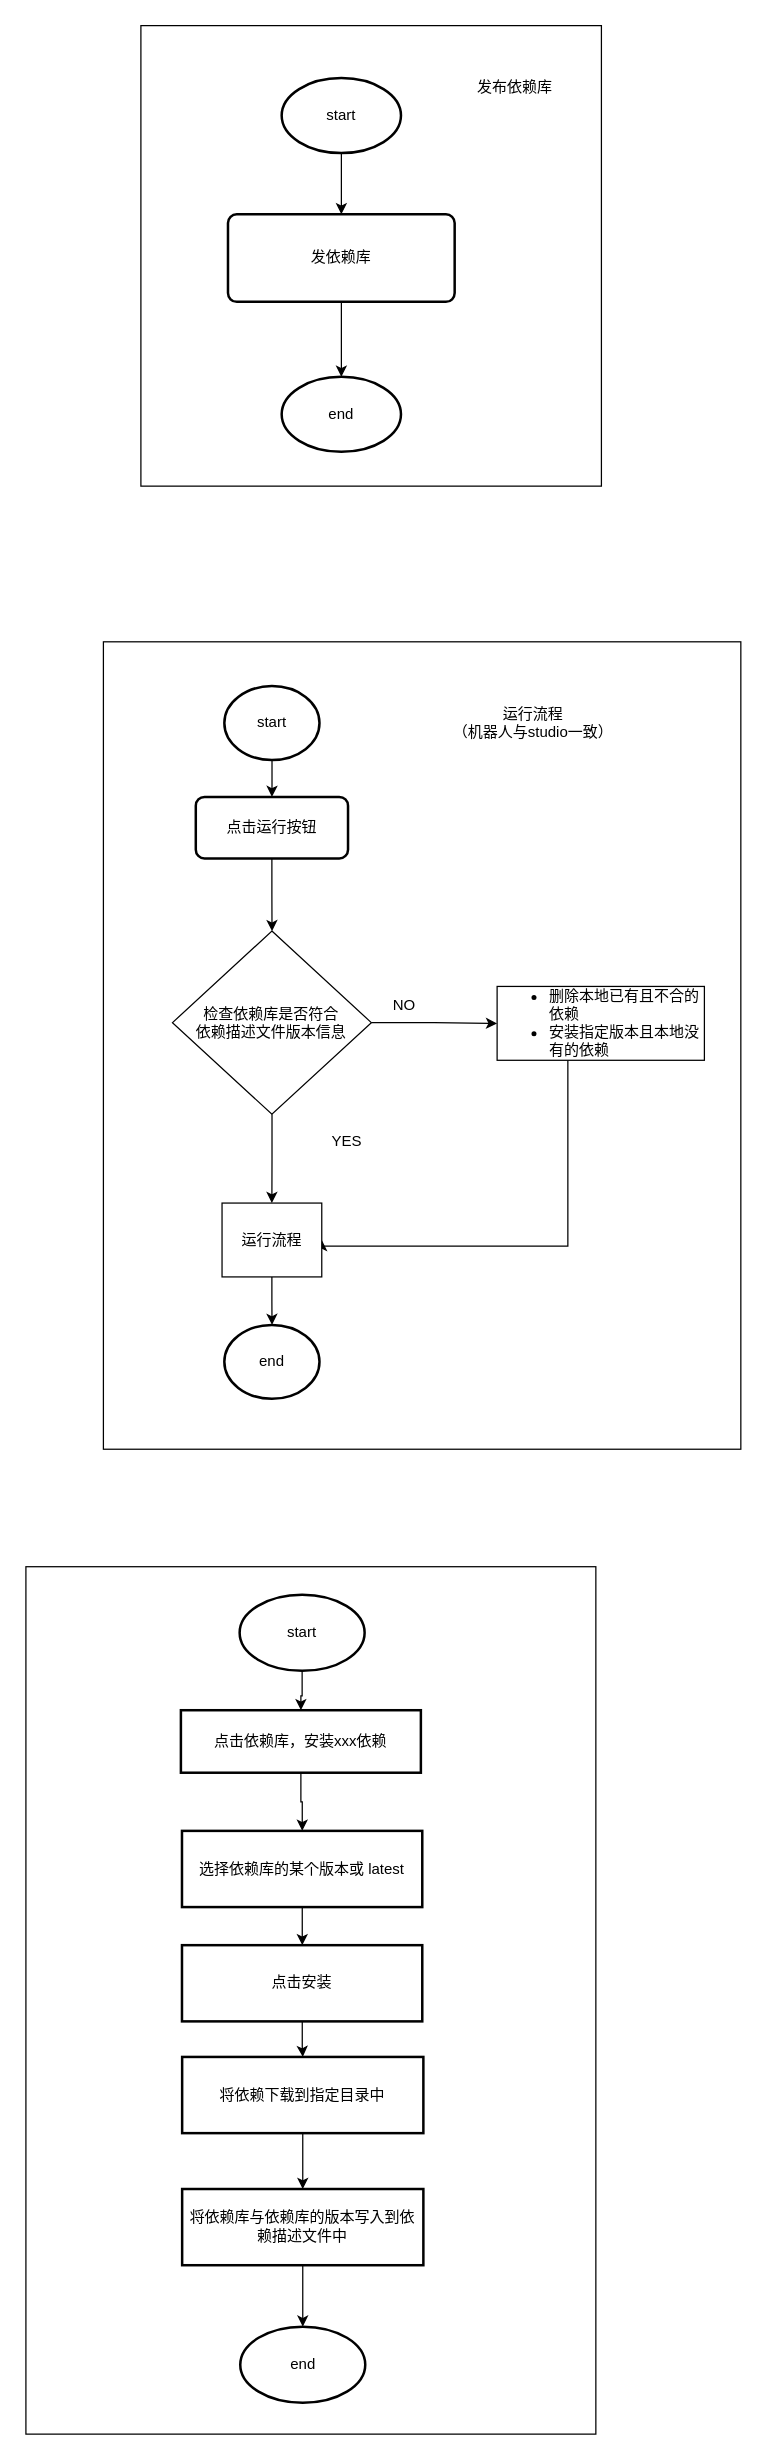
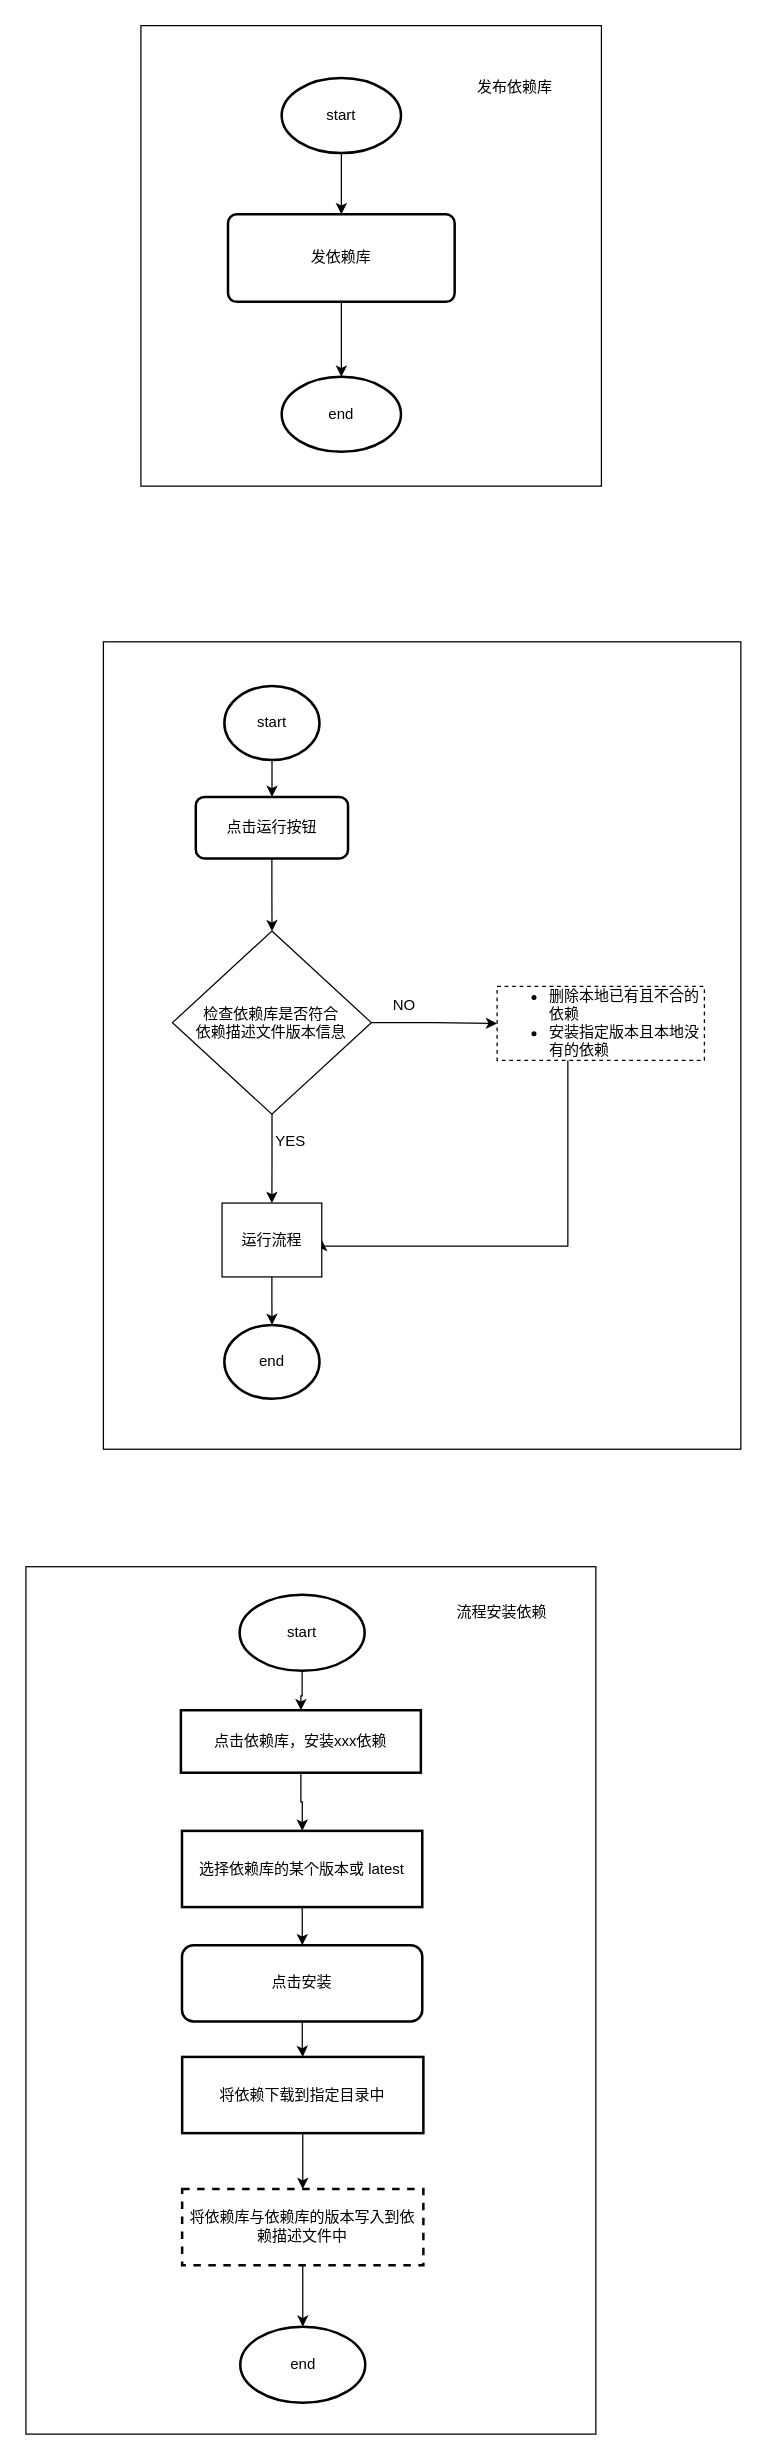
- <mxCell id="9" value="运行流程&lt;br&gt;（机器人与studio一致）" style="text;html=1;strokeColor=none;fillColor=none;align=center;verticalAlign=middle;whiteSpace=wrap;rounded=0;" vertex="1" parent="2"><mxGeometry x="255" y="50.22" width="178" height="29.54" as="geometry" /></mxCell>
- <mxCell id="11" value="&lt;ul&gt;&lt;li&gt;&lt;span style=&quot;background-color: initial;&quot;&gt;删除本地已有且不合的依赖&lt;/span&gt;&lt;/li&gt;&lt;li&gt;安装指定版本且本地没有的依赖&lt;/li&gt;&lt;/ul&gt;" style="whiteSpace=wrap;html=1;align=left;" vertex="1" parent="2"><mxGeometry x="315.0" y="275.734" width="165.836" height="59.085" as="geometry" /></mxCell>
+ <mxCell id="11" value="&lt;ul&gt;&lt;li&gt;&lt;span style=&quot;background-color: initial;&quot;&gt;删除本地已有且不合的依赖&lt;/span&gt;&lt;/li&gt;&lt;li&gt;安装指定版本且本地没有的依赖&lt;/li&gt;&lt;/ul&gt;" style="whiteSpace=wrap;html=1;align=left;dashed=1;" vertex="1" parent="2"><mxGeometry x="315.0" y="275.734" width="165.836" height="59.085" as="geometry" /></mxCell>
- <mxCell id="17" value="YES" style="text;html=1;strokeColor=none;fillColor=none;align=center;verticalAlign=middle;whiteSpace=wrap;rounded=0;" vertex="1" parent="2"><mxGeometry x="172.205" y="385.003" width="45.676" height="29.543" as="geometry" /></mxCell>
+ <mxCell id="17" value="YES" style="text;html=1;strokeColor=none;fillColor=none;align=center;verticalAlign=middle;whiteSpace=wrap;rounded=0;" vertex="1" parent="2"><mxGeometry x="127.205" y="385.003" width="45.676" height="29.543" as="geometry" /></mxCell>
+ <mxCell id="40" value="流程安装依赖" style="text;html=1;strokeColor=none;fillColor=none;align=center;verticalAlign=middle;whiteSpace=wrap;rounded=0;" vertex="1" parent="26"><mxGeometry x="323" y="22.35" width="116" height="30" as="geometry" /></mxCell>
- <mxCell id="33" value="点击安装" style="whiteSpace=wrap;html=1;strokeWidth=2;" vertex="1" parent="26"><mxGeometry x="124.87" y="302.799" width="192.25" height="60.966" as="geometry" /></mxCell>
+ <mxCell id="33" value="点击安装" style="whiteSpace=wrap;html=1;strokeWidth=2;rounded=1;" vertex="1" parent="26"><mxGeometry x="124.87" y="302.799" width="192.25" height="60.966" as="geometry" /></mxCell>
- <mxCell id="38" value="将依赖库与依赖库的版本写入到依赖描述文件中" style="whiteSpace=wrap;html=1;strokeWidth=2;strokeColor=default;" vertex="1" parent="26"><mxGeometry x="125" y="497.892" width="193" height="60.966" as="geometry" /></mxCell>
+ <mxCell id="38" value="将依赖库与依赖库的版本写入到依赖描述文件中" style="whiteSpace=wrap;html=1;strokeWidth=2;strokeColor=default;dashed=1;" vertex="1" parent="26"><mxGeometry x="125" y="497.892" width="193" height="60.966" as="geometry" /></mxCell>
